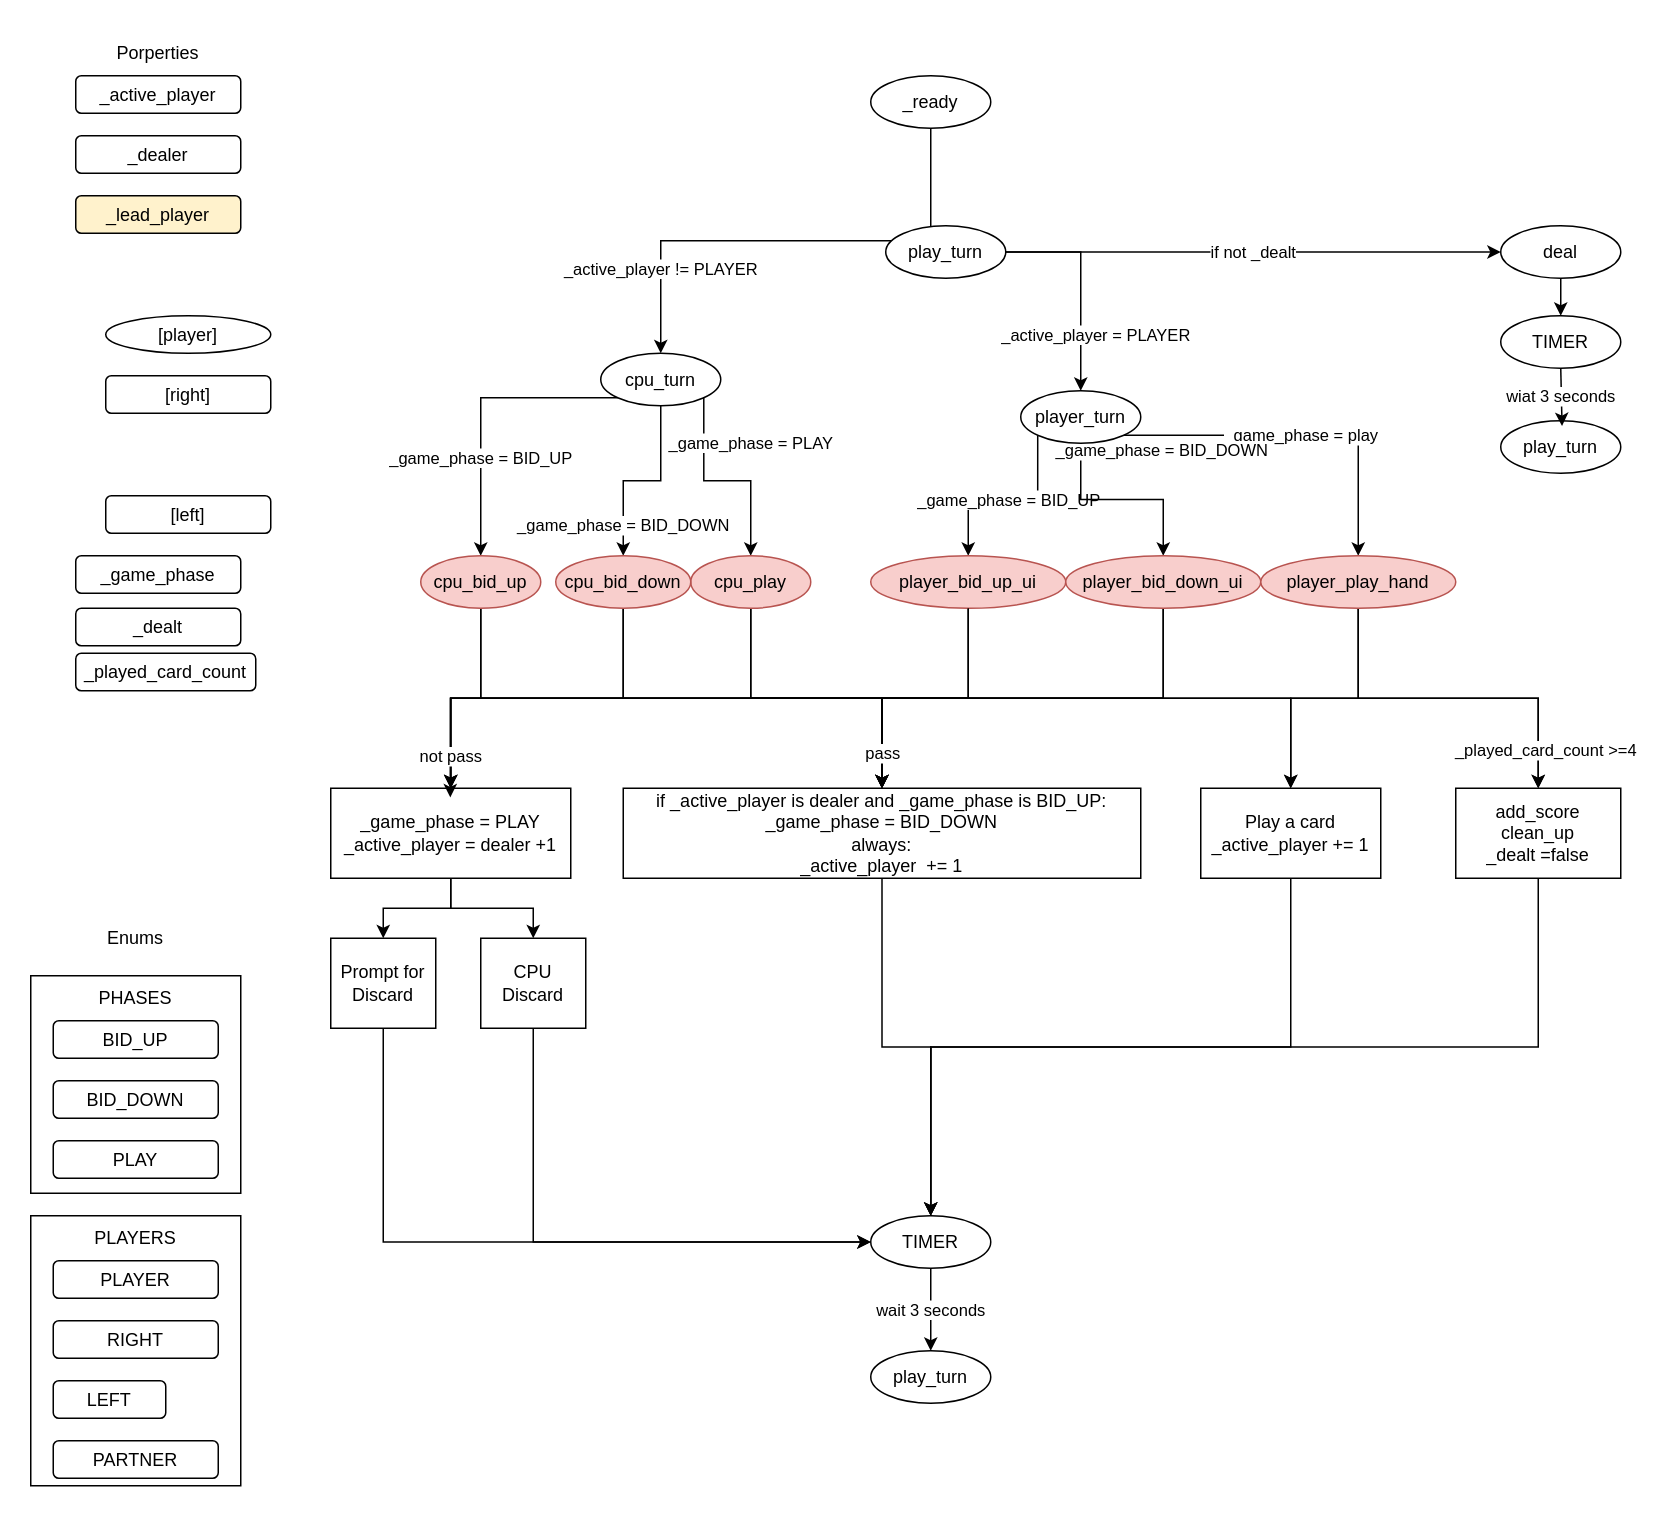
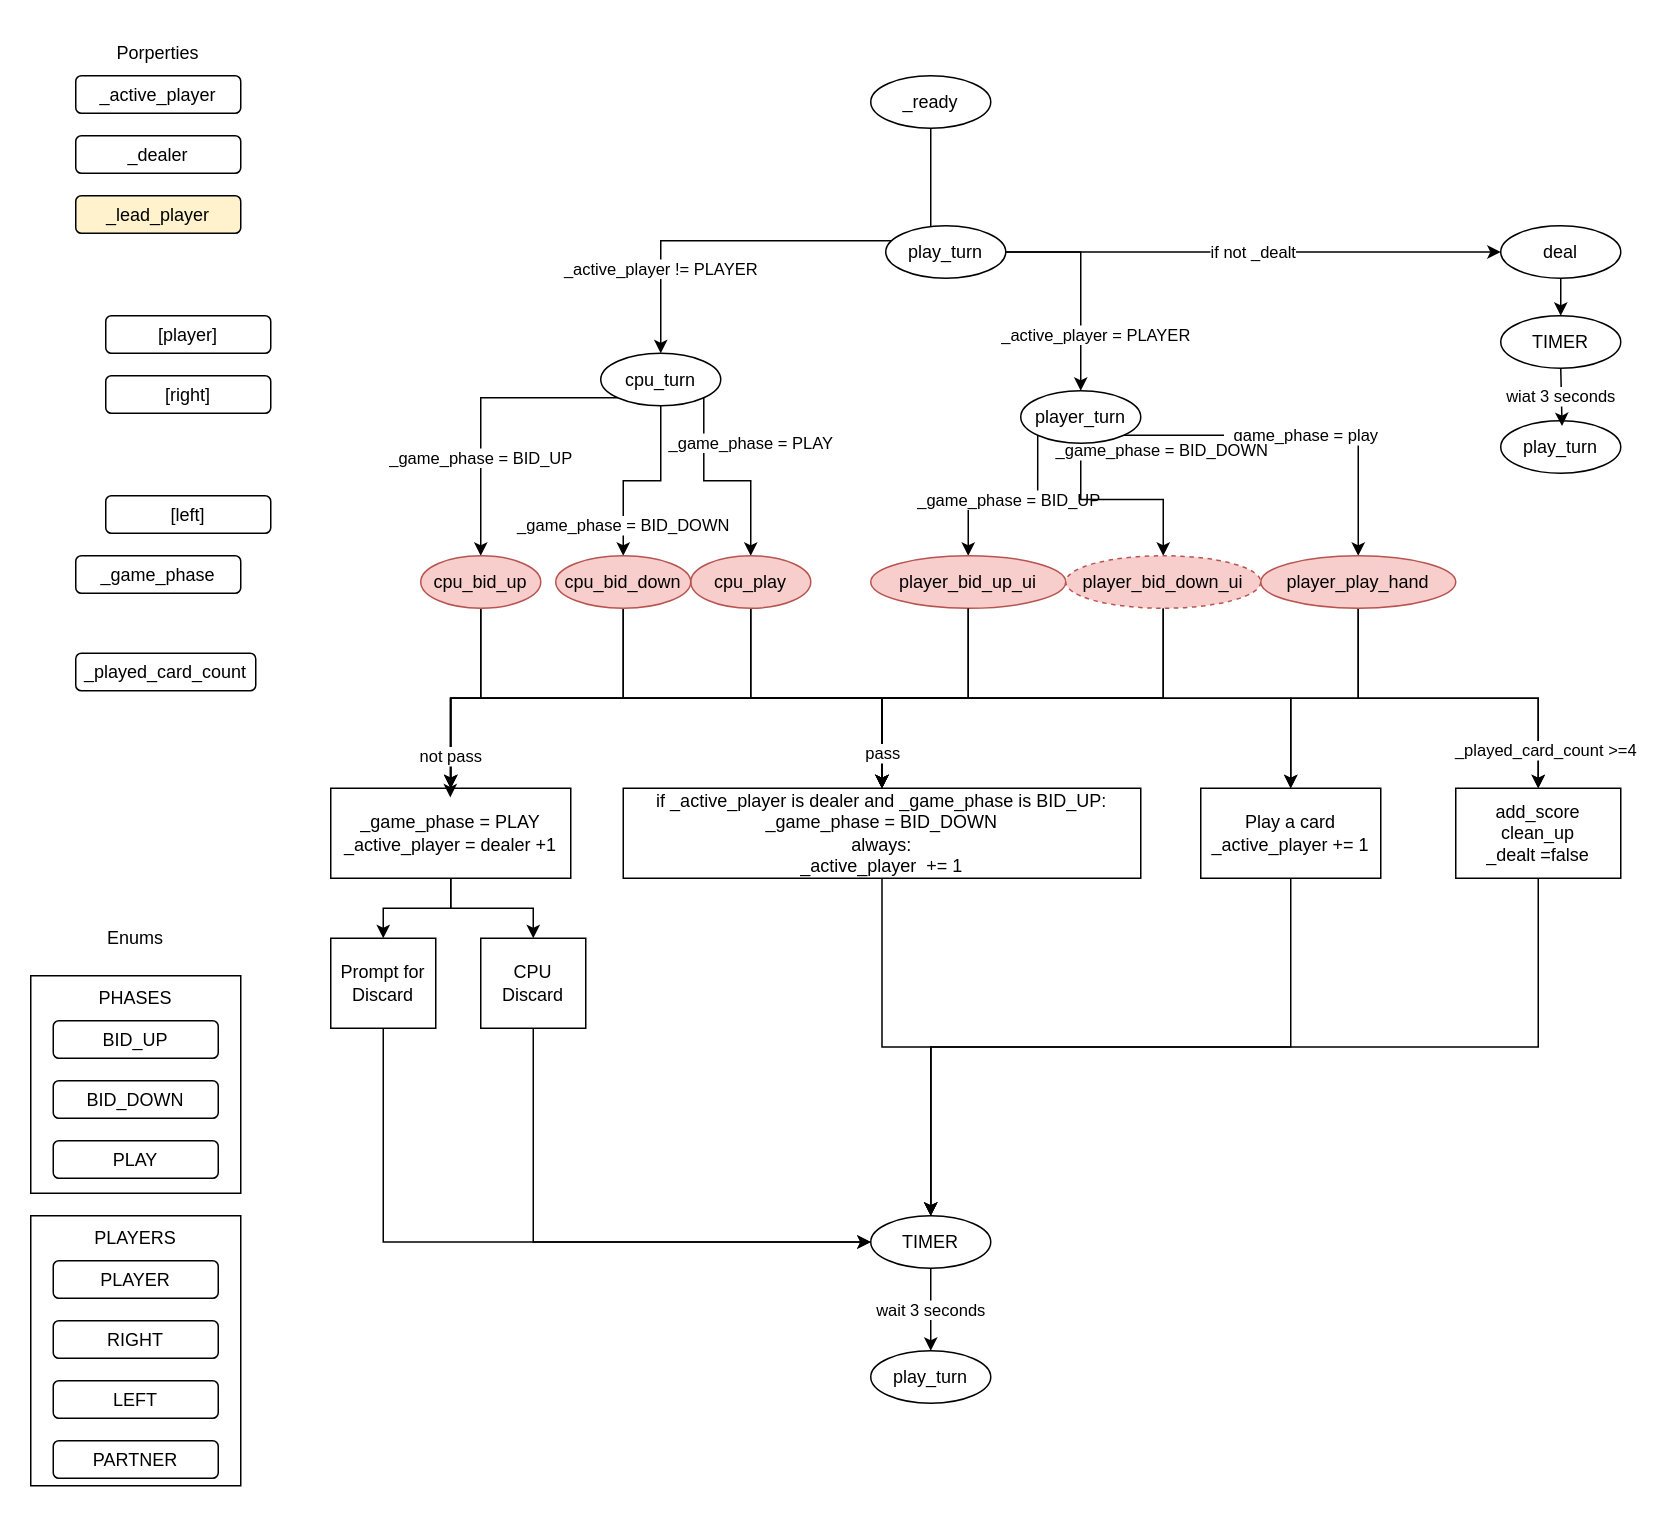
- <mxCell id="14" value="[player]" style="ellipse;whiteSpace=wrap;html=1;" parent="13" vertex="1"><mxGeometry x="20" y="40" width="110" height="25" as="geometry" /></mxCell>
+ <mxCell id="14" value="[player]" style="rounded=1;whiteSpace=wrap;html=1;" parent="13" vertex="1"><mxGeometry x="20" y="40" width="110" height="25" as="geometry" /></mxCell>
- <mxCell id="51" value="player_bid_down_ui" style="ellipse;whiteSpace=wrap;html=1;fillColor=#f8cecc;strokeColor=#b85450;" parent="1" vertex="1"><mxGeometry x="710" y="370" width="130" height="35" as="geometry" /></mxCell>
+ <mxCell id="51" value="player_bid_down_ui" style="ellipse;whiteSpace=wrap;html=1;fillColor=#f8cecc;strokeColor=#b85450;dashed=1;" parent="1" vertex="1"><mxGeometry x="710" y="370" width="130" height="35" as="geometry" /></mxCell>
- <mxCell id="70" value="_dealt" style="rounded=1;whiteSpace=wrap;html=1;" parent="1" vertex="1"><mxGeometry x="50" y="405" width="110" height="25" as="geometry" /></mxCell>
- <mxCell id="30" value="LEFT" style="rounded=1;whiteSpace=wrap;html=1;" parent="25" vertex="1"><mxGeometry x="15" y="110" width="75" height="25" as="geometry" /></mxCell>
+ <mxCell id="30" value="LEFT" style="rounded=1;whiteSpace=wrap;html=1;" parent="25" vertex="1"><mxGeometry x="15" y="110" width="110" height="25" as="geometry" /></mxCell>
